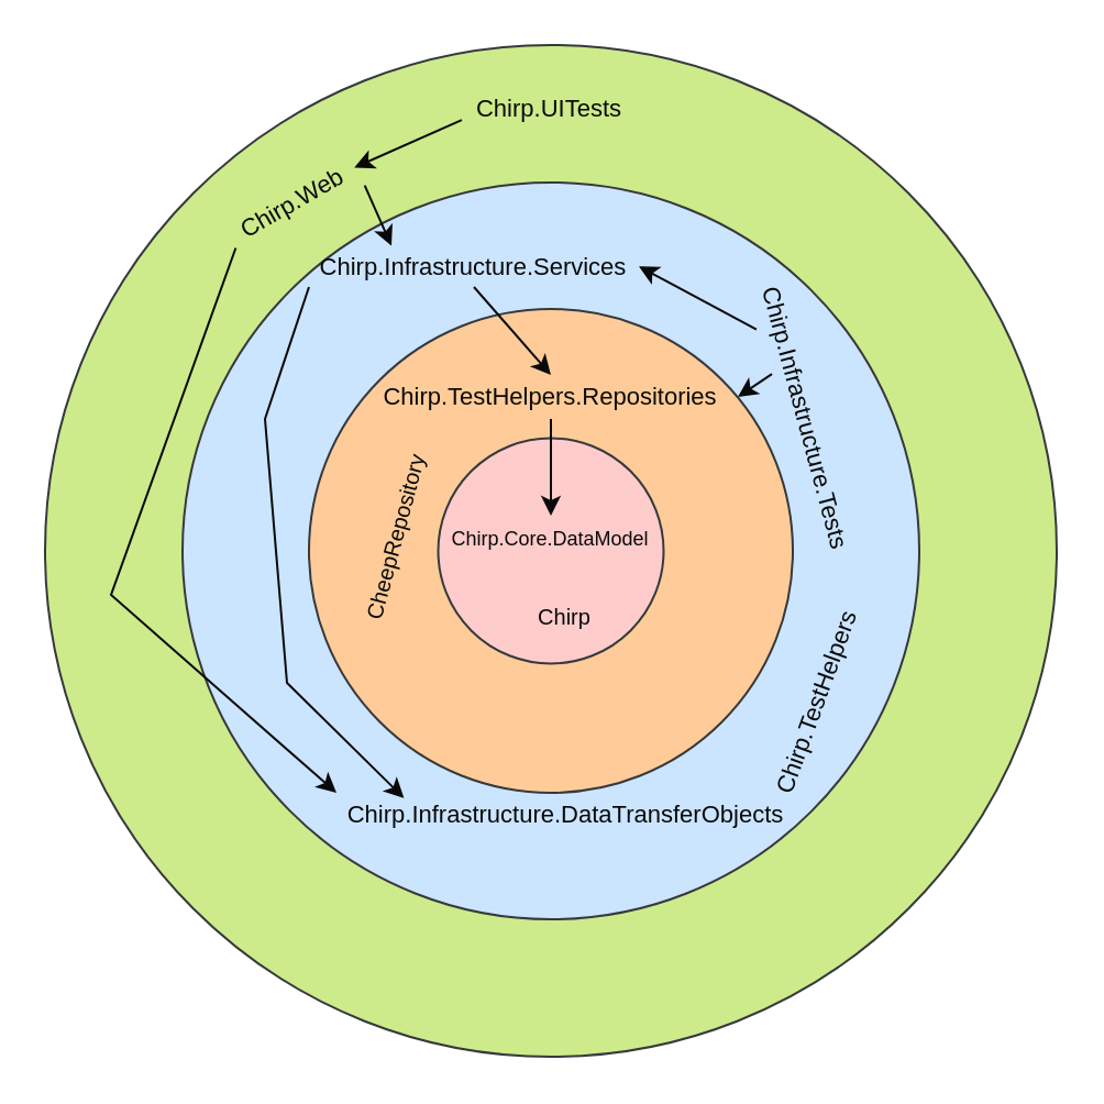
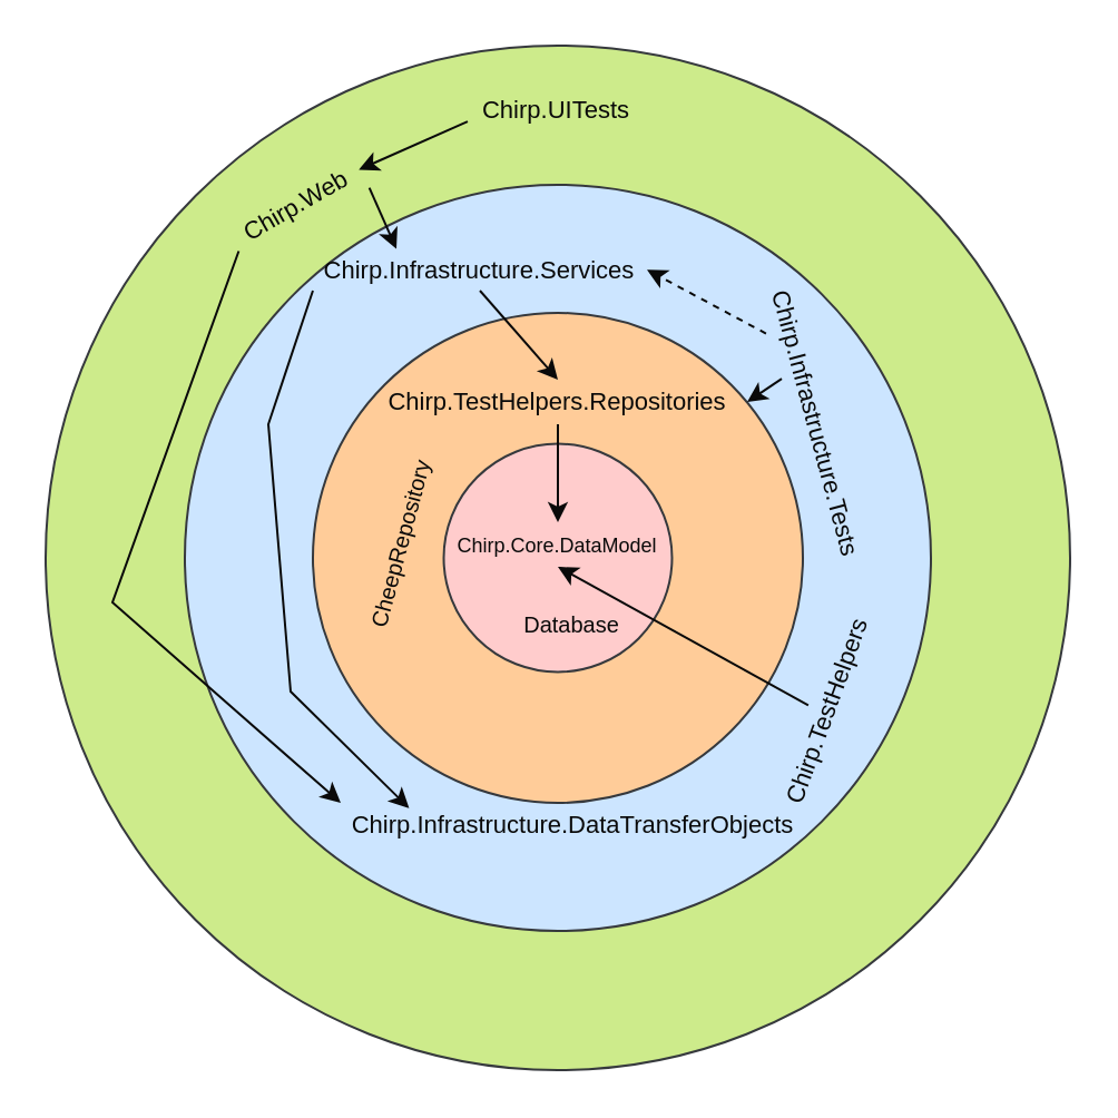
- <mxCell id="13" value="" style="endArrow=classic;html=1;rounded=0;exitX=0.152;exitY=1.073;exitDx=0;exitDy=0;entryX=1;entryY=0.5;entryDx=0;entryDy=0;strokeColor=#0A0A0A;exitPerimeter=0;" edge="1" parent="1" source="12" target="9"><mxGeometry width="50" height="50" relative="1" as="geometry"><mxPoint x="250" y="200" as="sourcePoint" /><mxPoint x="300" y="150" as="targetPoint" /></mxGeometry></mxCell>
+ <mxCell id="13" value="" style="endArrow=classic;html=1;rounded=0;exitX=0.152;exitY=1.073;exitDx=0;exitDy=0;entryX=1;entryY=0.5;entryDx=0;entryDy=0;strokeColor=#0A0A0A;exitPerimeter=0;dashed=1;" edge="1" parent="1" source="12" target="9"><mxGeometry width="50" height="50" relative="1" as="geometry"><mxPoint x="250" y="200" as="sourcePoint" /><mxPoint x="300" y="150" as="targetPoint" /></mxGeometry></mxCell>
- <mxCell id="23" value="&lt;font size=&quot;1&quot; color=&quot;#0a0a0a&quot;&gt;Chirp&lt;/font&gt;" style="text;html=1;align=center;verticalAlign=middle;whiteSpace=wrap;rounded=0;" vertex="1" parent="1"><mxGeometry x="228.75" y="270" width="55" height="20" as="geometry" /></mxCell>
+ <mxCell id="23" value="&lt;font size=&quot;1&quot; color=&quot;#0a0a0a&quot;&gt;Database&lt;/font&gt;" style="text;html=1;align=center;verticalAlign=middle;whiteSpace=wrap;rounded=0;" vertex="1" parent="1"><mxGeometry x="228.75" y="270" width="55" height="20" as="geometry" /></mxCell>
+ <mxCell id="18" value="" style="endArrow=classic;html=1;rounded=0;exitX=0.5;exitY=0;exitDx=0;exitDy=0;entryX=0.5;entryY=1;entryDx=0;entryDy=0;strokeColor=#0A0A0A;" edge="1" parent="1" source="17" target="6"><mxGeometry width="50" height="50" relative="1" as="geometry"><mxPoint x="190" y="350" as="sourcePoint" /><mxPoint x="240" y="300" as="targetPoint" /></mxGeometry></mxCell>
